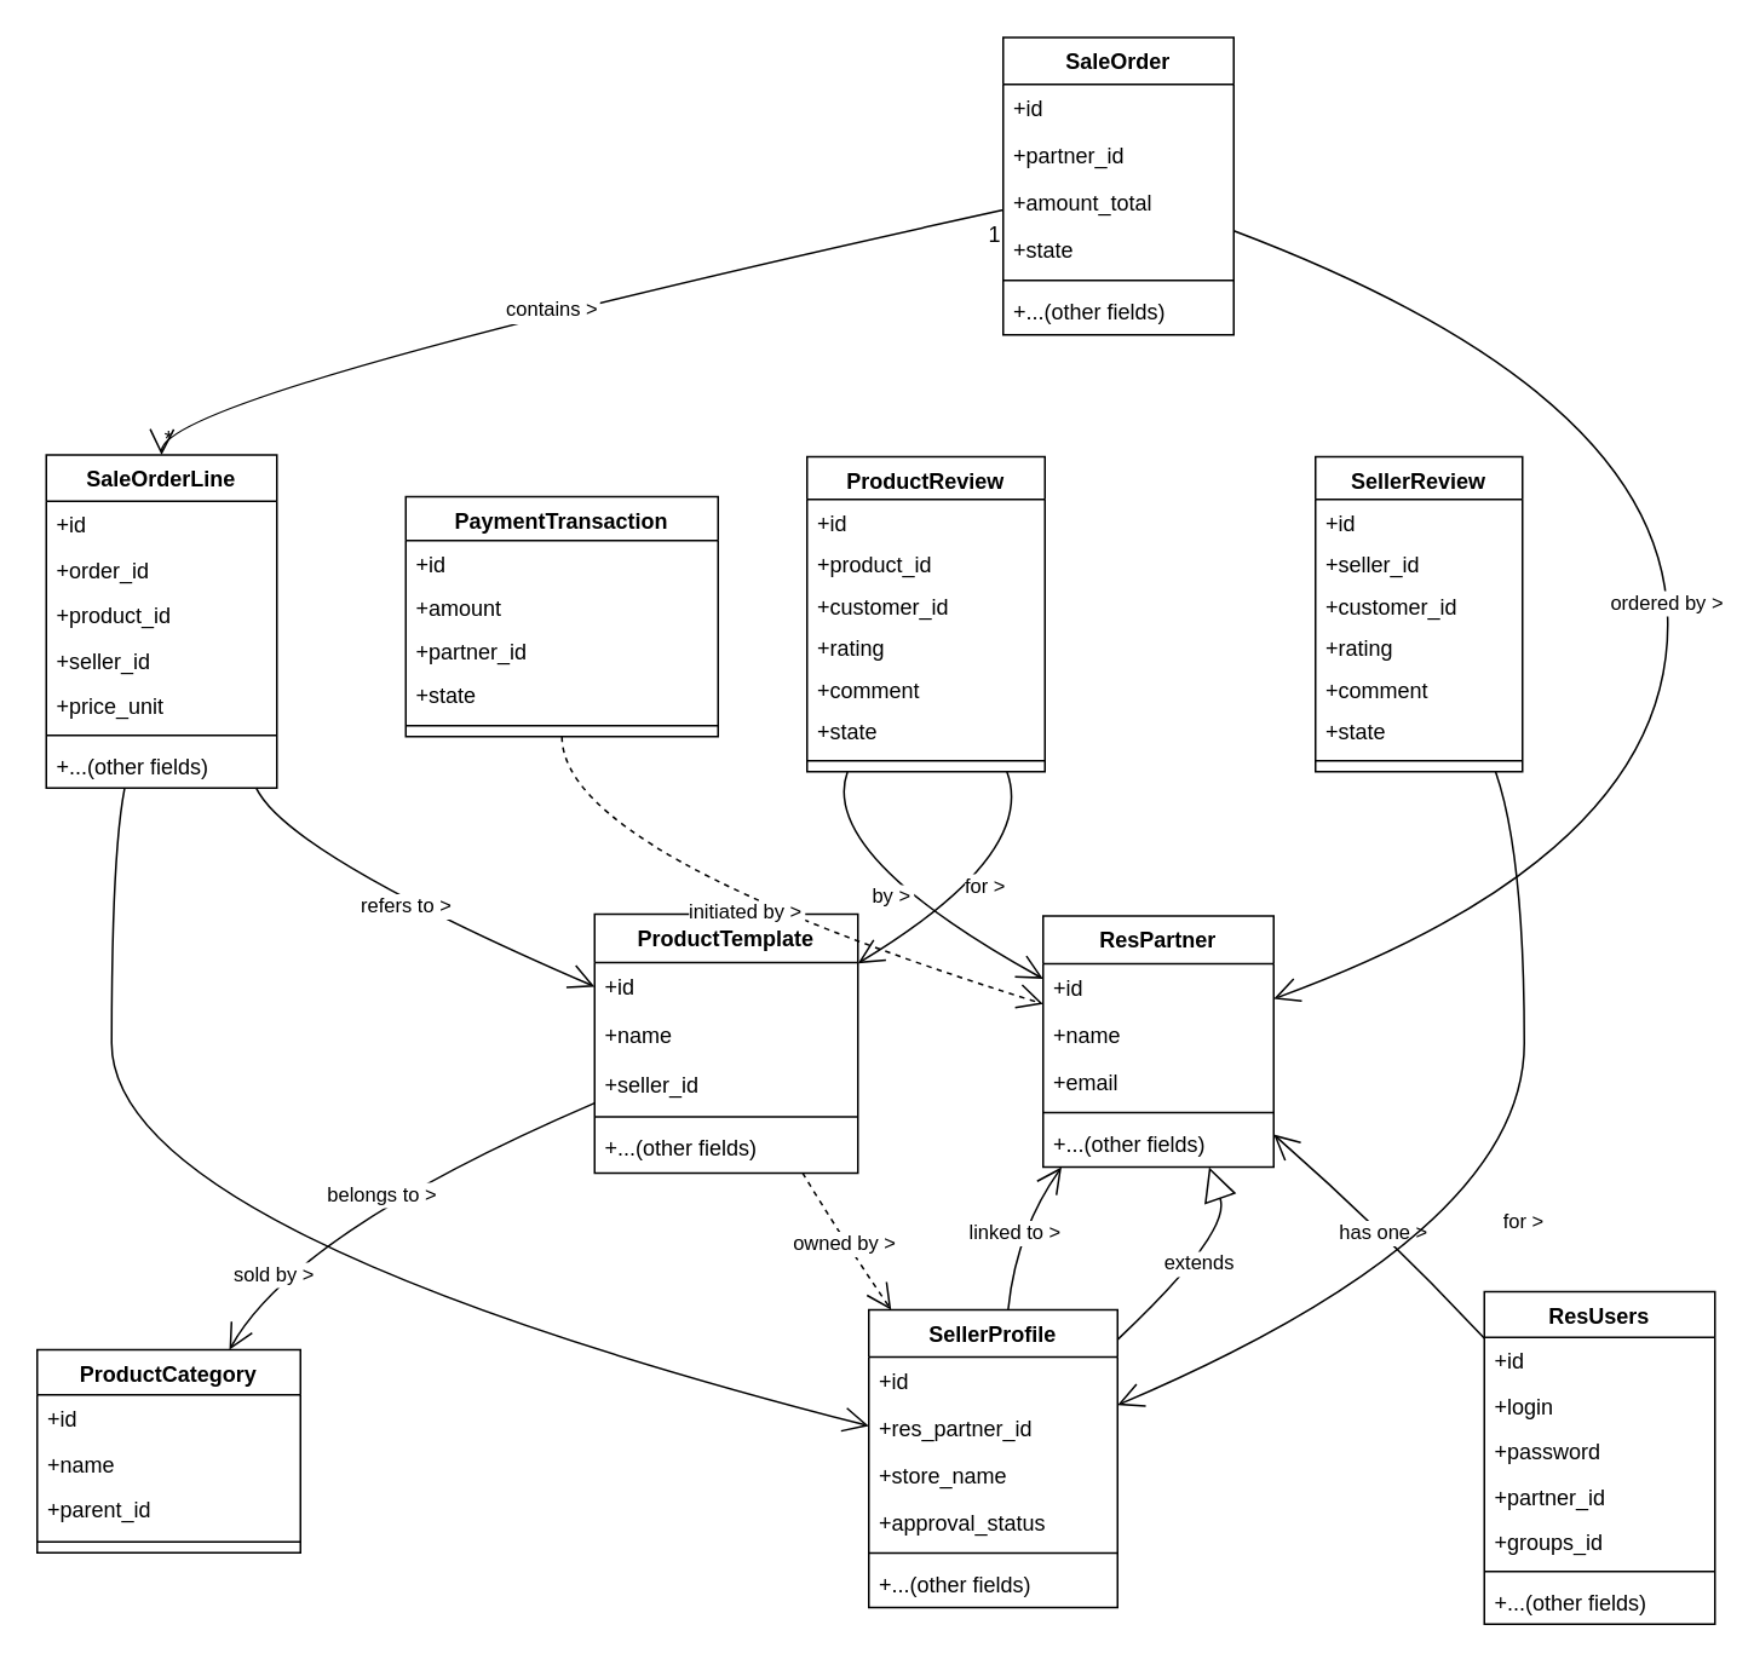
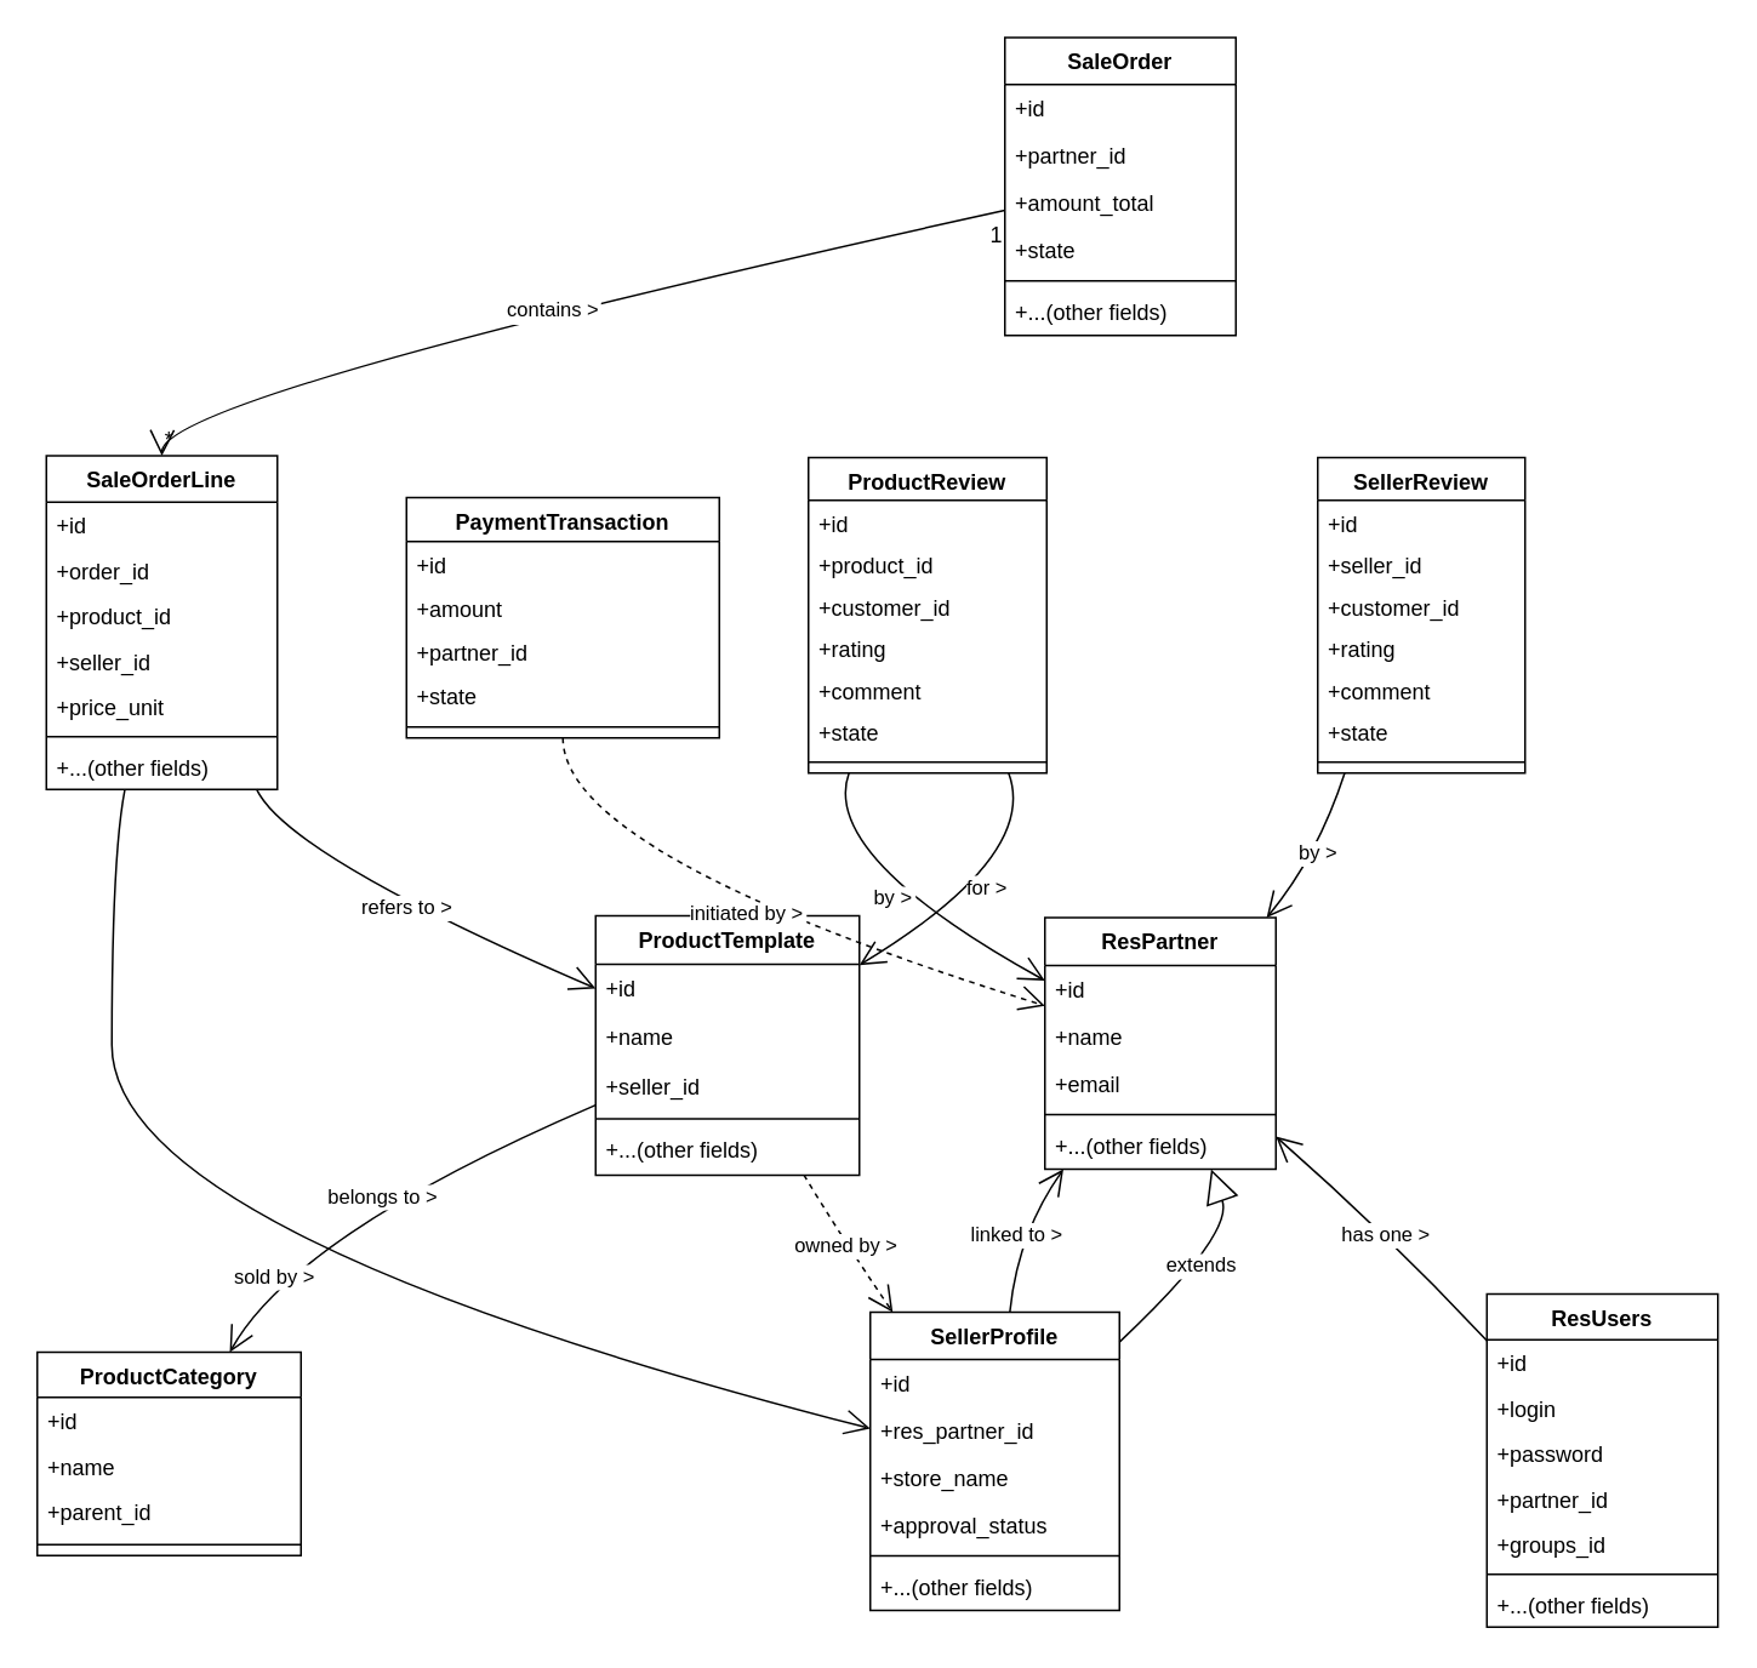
- <mxCell id="76" value="ordered by &gt;" style="curved=1;startArrow=none;endArrow=open;endSize=12;exitX=1;exitY=0.65;entryX=1;entryY=0.33;rounded=0;" edge="1" parent="1" source="34" target="2"><mxGeometry relative="1" as="geometry"><Array as="points"><mxPoint x="918" y="217" /><mxPoint x="918" y="470" /></Array></mxGeometry></mxCell>
+ <mxCell id="86" value="by &gt;" style="curved=1;startArrow=none;endArrow=open;endSize=12;exitX=0.13;exitY=1;entryX=0.96;entryY=0;rounded=0;" edge="1" parent="1" source="63" target="2"><mxGeometry relative="1" as="geometry"><Array as="points"><mxPoint x="724" y="470" /></Array></mxGeometry></mxCell>
- <mxCell id="85" value="for &gt;" style="curved=1;startArrow=none;endArrow=open;endSize=12;exitX=0.87;exitY=1;entryX=1;entryY=0.32;rounded=0;" edge="1" parent="1" source="63" target="16"><mxGeometry relative="1" as="geometry"><Array as="points"><mxPoint x="839" y="470" /><mxPoint x="839" y="678" /></Array></mxGeometry></mxCell>
